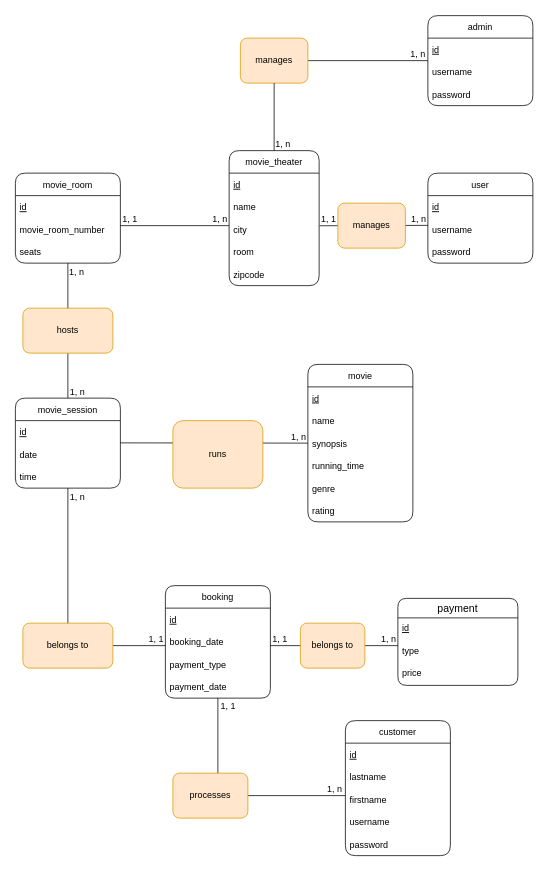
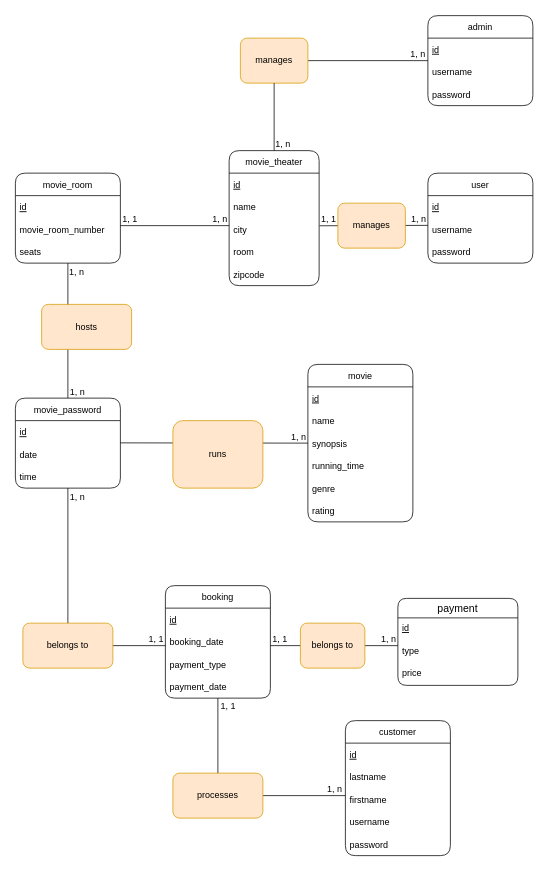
- <mxCell id="31" value="hosts" style="rounded=1;whiteSpace=wrap;html=1;fillColor=#ffe6cc;strokeColor=#d79b00;" vertex="1" parent="1"><mxGeometry x="30" y="410" width="120" height="60" as="geometry" /></mxCell>
+ <mxCell id="31" value="hosts" style="rounded=1;whiteSpace=wrap;html=1;fillColor=#ffe6cc;strokeColor=#d79b00;" vertex="1" parent="1"><mxGeometry x="55" y="405" width="120" height="60" as="geometry" /></mxCell>
- <mxCell id="24" value="movie_session" style="swimlane;fontStyle=0;childLayout=stackLayout;horizontal=1;startSize=30;horizontalStack=0;resizeParent=1;resizeParentMax=0;resizeLast=0;collapsible=1;marginBottom=0;rounded=1;" vertex="1" parent="1"><mxGeometry x="20" y="530" width="140" height="120" as="geometry" /></mxCell>
+ <mxCell id="24" value="movie_password" style="swimlane;fontStyle=0;childLayout=stackLayout;horizontal=1;startSize=30;horizontalStack=0;resizeParent=1;resizeParentMax=0;resizeLast=0;collapsible=1;marginBottom=0;rounded=1;" vertex="1" parent="1"><mxGeometry x="20" y="530" width="140" height="120" as="geometry" /></mxCell>
- <mxCell id="69" value="processes" style="rounded=1;whiteSpace=wrap;html=1;labelBackgroundColor=none;fillColor=#ffe6cc;strokeColor=#d79b00;" vertex="1" parent="1"><mxGeometry x="230" y="1030" width="100" height="60" as="geometry" /></mxCell>
+ <mxCell id="69" value="processes" style="rounded=1;whiteSpace=wrap;html=1;labelBackgroundColor=none;fillColor=#ffe6cc;strokeColor=#d79b00;" vertex="1" parent="1"><mxGeometry x="230" y="1030" width="120" height="60" as="geometry" /></mxCell>
